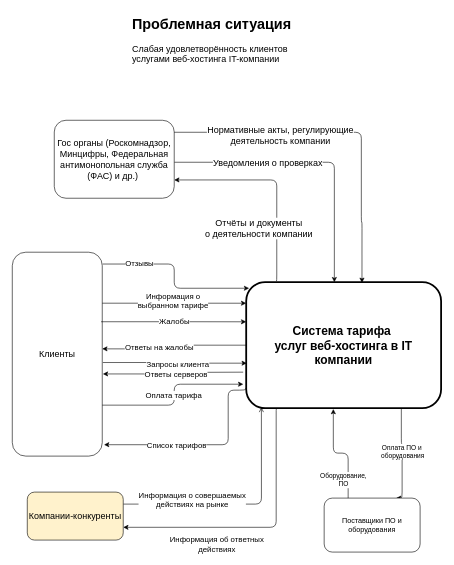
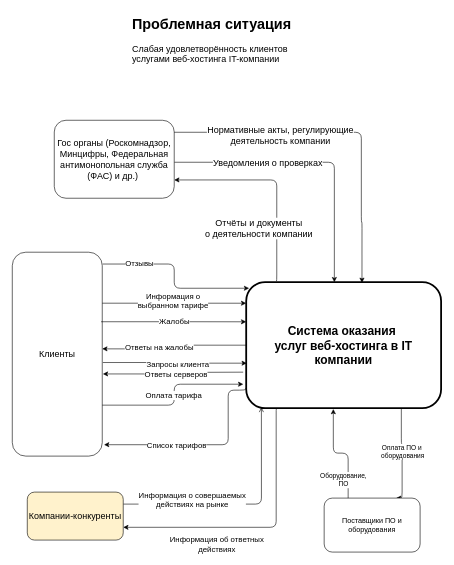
- <mxCell id="8" value="&lt;font size=&quot;1&quot; style=&quot;&quot;&gt;&lt;b style=&quot;font-size: 20px;&quot;&gt;Система тарифа&amp;nbsp;&lt;/b&gt;&lt;/font&gt;&lt;div&gt;&lt;font size=&quot;1&quot; style=&quot;&quot;&gt;&lt;b style=&quot;font-size: 20px;&quot;&gt;услуг веб-хостинга в IT компании&lt;/b&gt;&lt;/font&gt;&lt;/div&gt;" style="rounded=1;whiteSpace=wrap;html=1;strokeWidth=3;" parent="1" vertex="1"><mxGeometry x="410" y="470" width="325" height="210" as="geometry" /></mxCell>
+ <mxCell id="8" value="&lt;font size=&quot;1&quot; style=&quot;&quot;&gt;&lt;b style=&quot;font-size: 20px;&quot;&gt;Система оказания&amp;nbsp;&lt;/b&gt;&lt;/font&gt;&lt;div&gt;&lt;font size=&quot;1&quot; style=&quot;&quot;&gt;&lt;b style=&quot;font-size: 20px;&quot;&gt;услуг веб-хостинга в IT компании&lt;/b&gt;&lt;/font&gt;&lt;/div&gt;" style="rounded=1;whiteSpace=wrap;html=1;strokeWidth=3;" parent="1" vertex="1"><mxGeometry x="410" y="470" width="325" height="210" as="geometry" /></mxCell>
